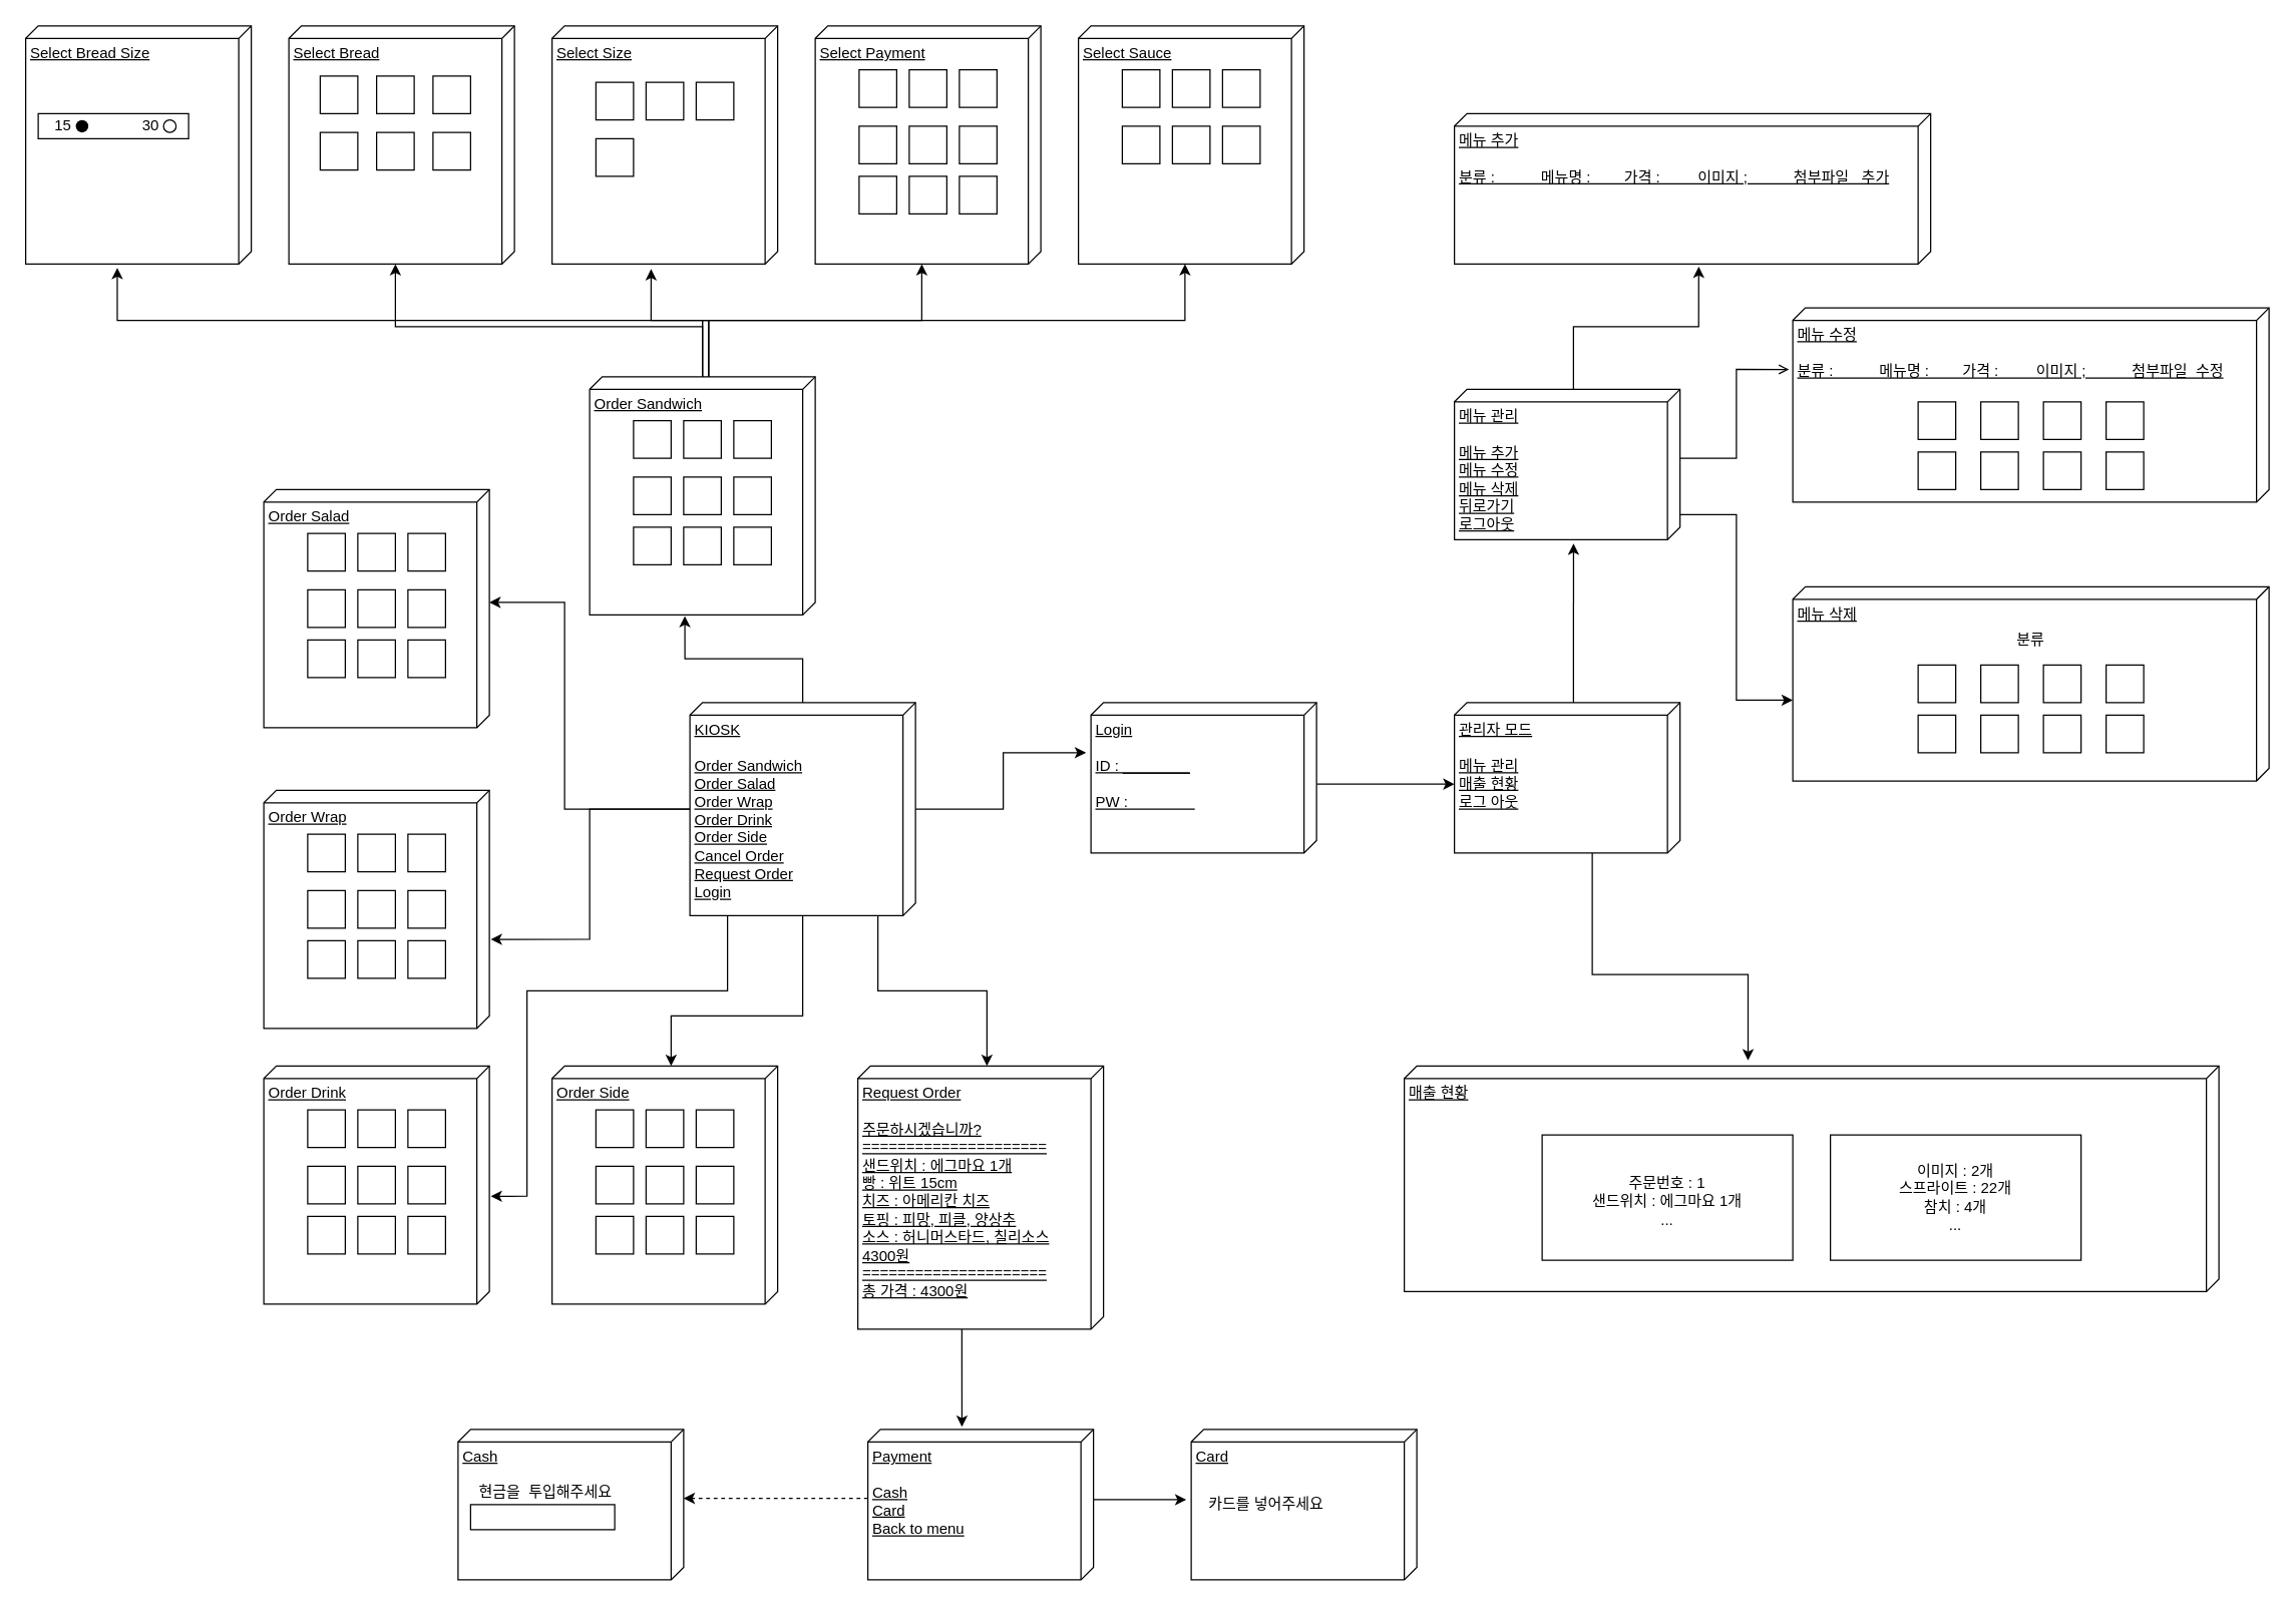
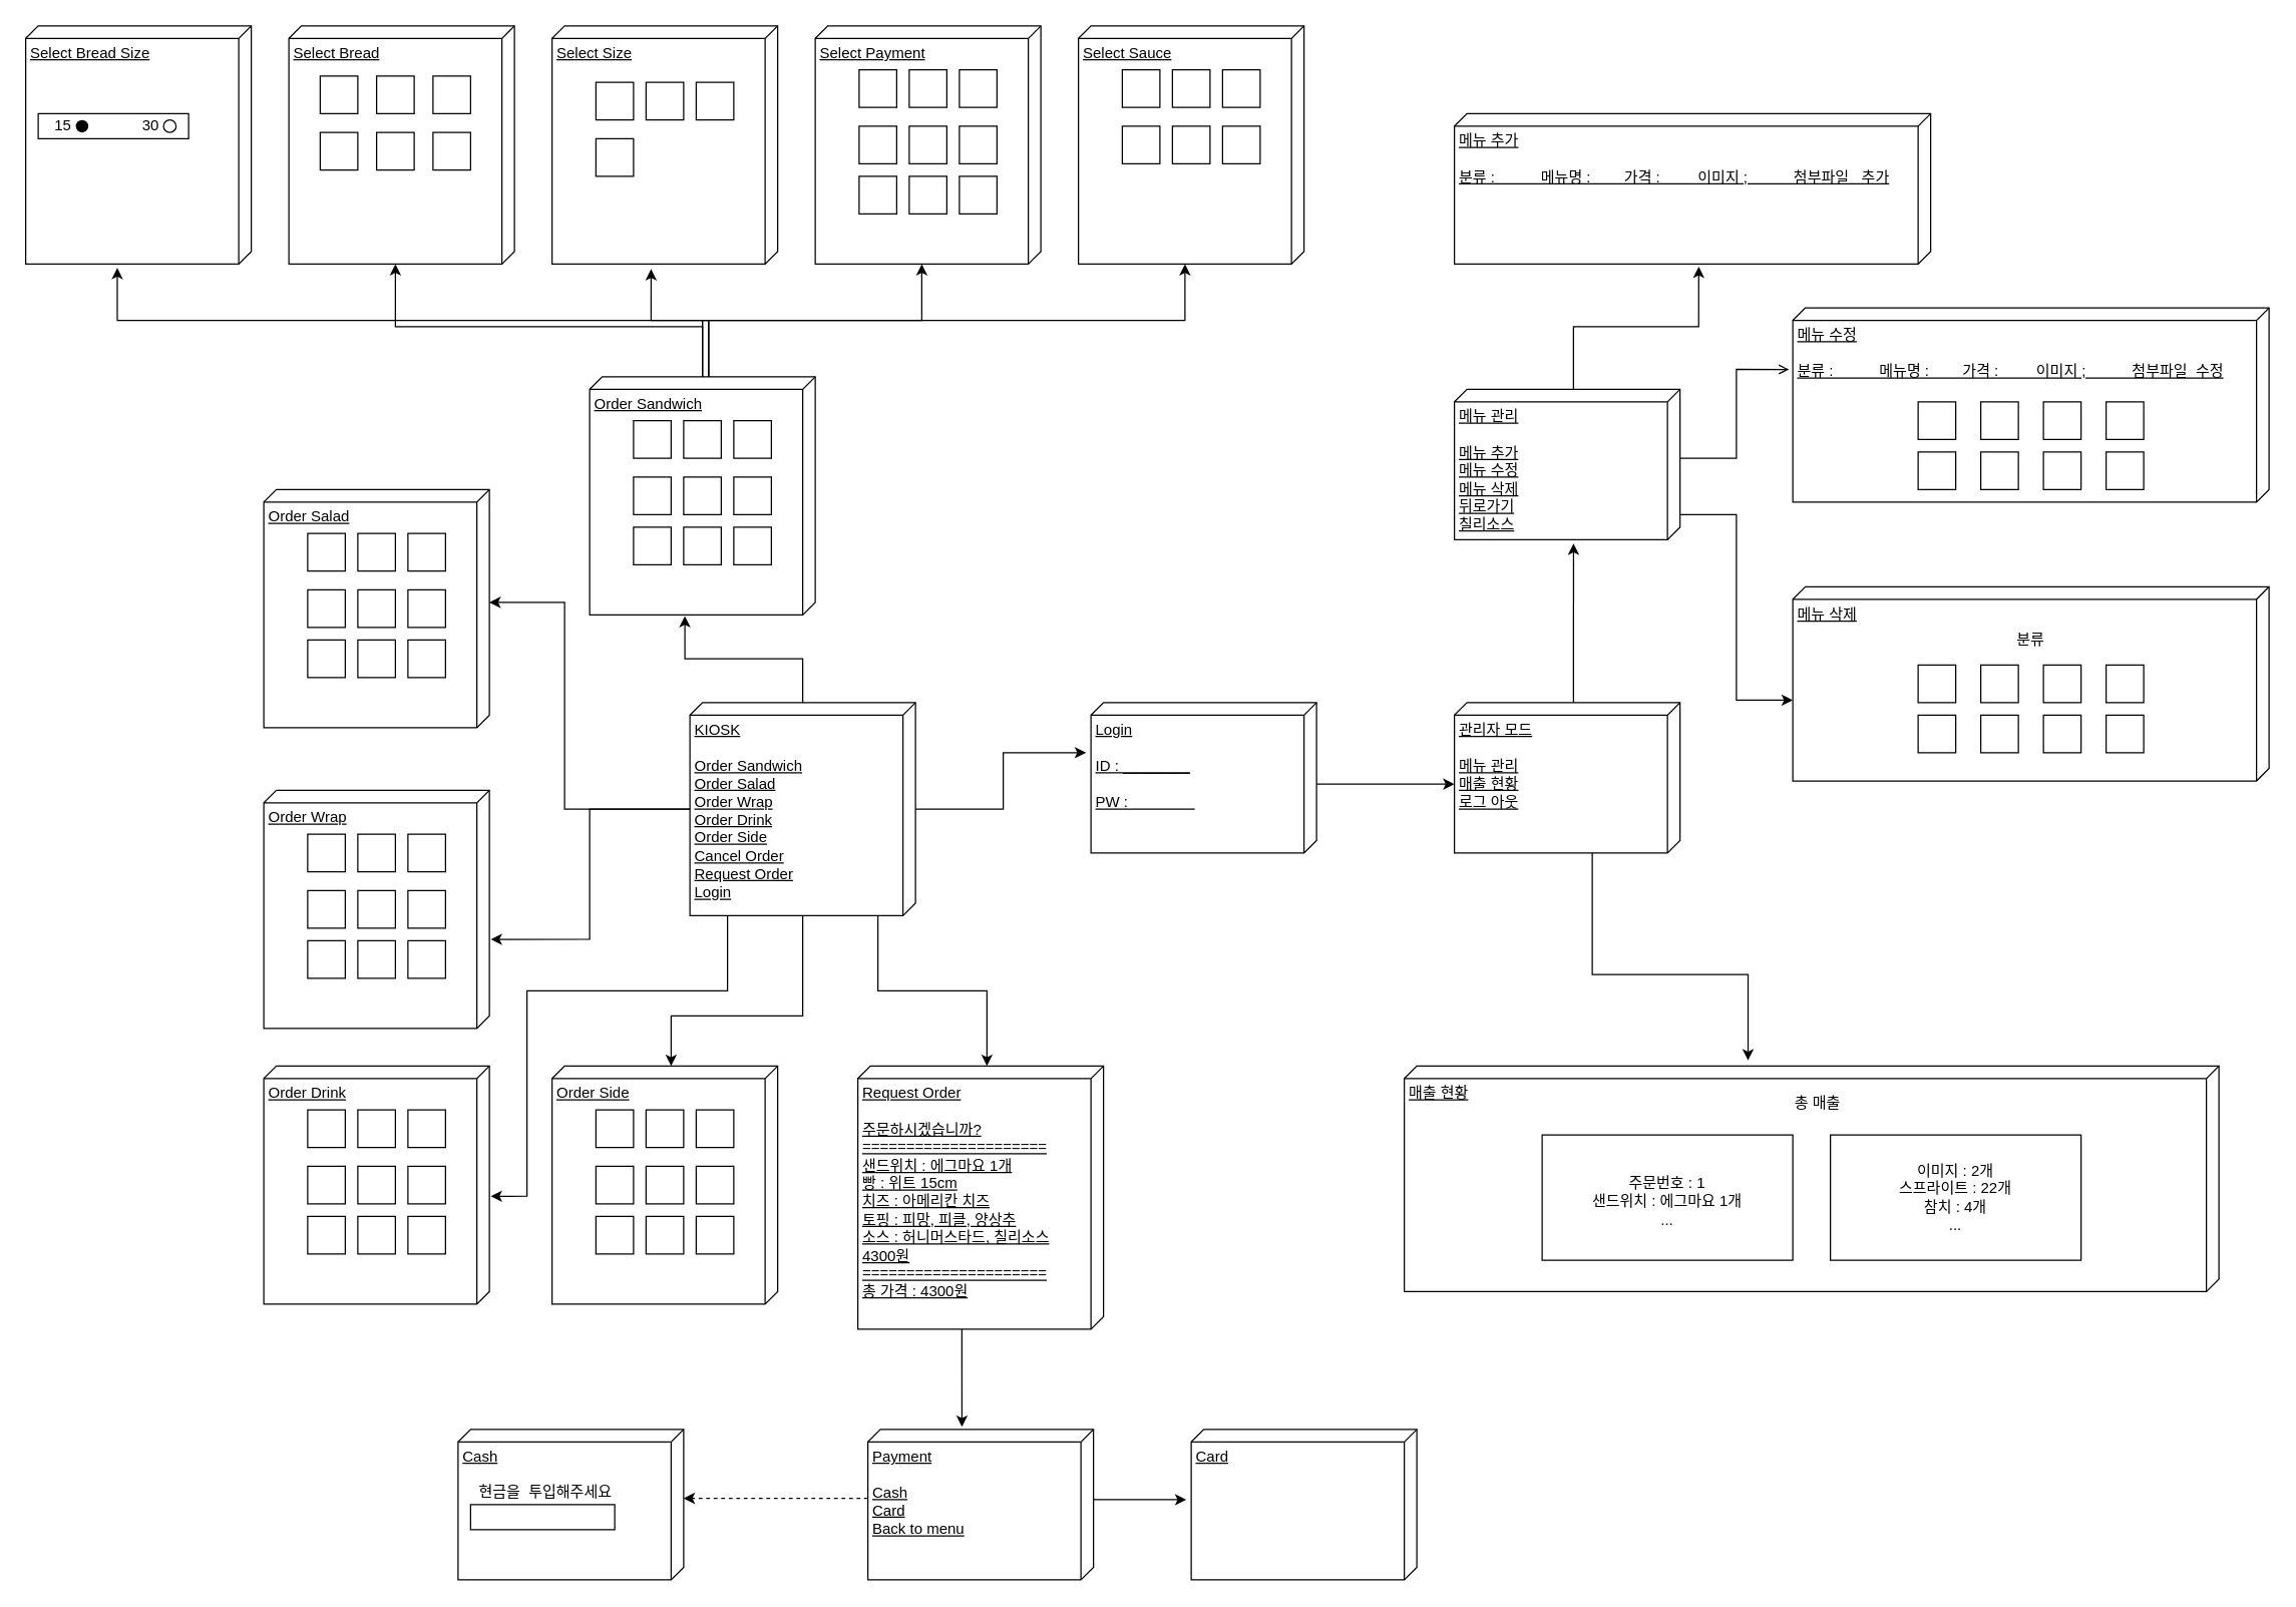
- <mxCell id="116" value="메뉴 관리&lt;br&gt;&lt;br&gt;메뉴 추가&lt;br&gt;메뉴 수정&lt;br&gt;메뉴 삭제&lt;br&gt;뒤로가기&lt;br&gt;로그아웃" style="verticalAlign=top;align=left;spacingTop=8;spacingLeft=2;spacingRight=12;shape=cube;size=10;direction=south;fontStyle=4;html=1;" parent="1" vertex="1"><mxGeometry x="1160" y="310" width="180" height="120" as="geometry" /></mxCell>
+ <mxCell id="116" value="메뉴 관리&lt;br&gt;&lt;br&gt;메뉴 추가&lt;br&gt;메뉴 수정&lt;br&gt;메뉴 삭제&lt;br&gt;뒤로가기&lt;br&gt;칠리소스" style="verticalAlign=top;align=left;spacingTop=8;spacingLeft=2;spacingRight=12;shape=cube;size=10;direction=south;fontStyle=4;html=1;" parent="1" vertex="1"><mxGeometry x="1160" y="310" width="180" height="120" as="geometry" /></mxCell>
+ <mxCell id="140" value="총 매출" style="text;html=1;strokeColor=none;fillColor=none;align=center;verticalAlign=middle;whiteSpace=wrap;rounded=0;" vertex="1" parent="1"><mxGeometry x="1420" y="870" width="60" height="20" as="geometry" /></mxCell>
- <mxCell id="143" value="카드를 넣어주세요" style="text;html=1;strokeColor=none;fillColor=none;align=center;verticalAlign=middle;whiteSpace=wrap;rounded=0;" vertex="1" parent="1"><mxGeometry x="950" y="1190" width="120" height="20" as="geometry" /></mxCell>
